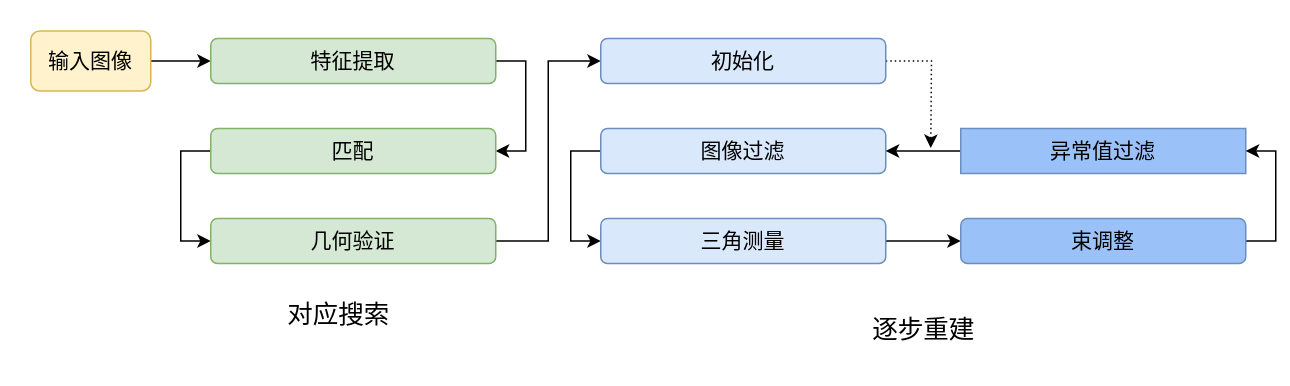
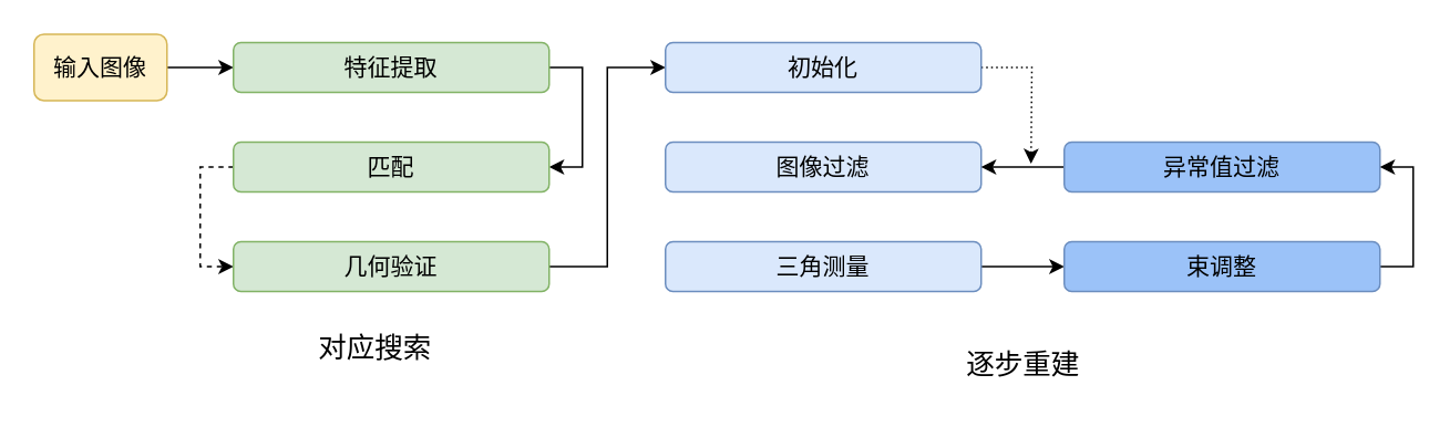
- <mxCell id="17" value="&lt;span style=&quot;font-size: 14px;&quot;&gt;异常值过滤&lt;/span&gt;" style="whiteSpace=wrap;html=1;fillColor=#9bc2f8;strokeColor=#6c8ebf;rounded=0;" vertex="1" parent="1"><mxGeometry x="640" y="85" width="190" height="30" as="geometry" /></mxCell>
+ <mxCell id="17" value="&lt;span style=&quot;font-size: 14px;&quot;&gt;异常值过滤&lt;/span&gt;" style="rounded=1;whiteSpace=wrap;html=1;fillColor=#9bc2f8;strokeColor=#6c8ebf;" vertex="1" parent="1"><mxGeometry x="640" y="85" width="190" height="30" as="geometry" /></mxCell>
- <mxCell id="6" style="edgeStyle=orthogonalEdgeStyle;rounded=0;orthogonalLoop=1;jettySize=auto;html=1;exitX=0;exitY=0.5;exitDx=0;exitDy=0;entryX=0;entryY=0.5;entryDx=0;entryDy=0;" edge="1" parent="1" source="7" target="9"><mxGeometry relative="1" as="geometry" /></mxCell>
+ <mxCell id="6" style="edgeStyle=orthogonalEdgeStyle;rounded=0;orthogonalLoop=1;jettySize=auto;html=1;exitX=0;exitY=0.5;exitDx=0;exitDy=0;entryX=0;entryY=0.5;entryDx=0;entryDy=0;dashed=1;" edge="1" parent="1" source="7" target="9"><mxGeometry relative="1" as="geometry" /></mxCell>
- <mxCell id="12" style="edgeStyle=orthogonalEdgeStyle;rounded=0;orthogonalLoop=1;jettySize=auto;html=1;exitX=0;exitY=0.5;exitDx=0;exitDy=0;entryX=0;entryY=0.5;entryDx=0;entryDy=0;" edge="1" parent="1" source="13" target="15"><mxGeometry relative="1" as="geometry" /></mxCell>
